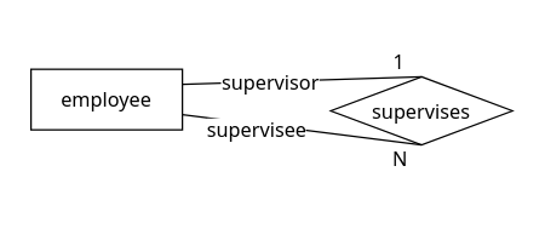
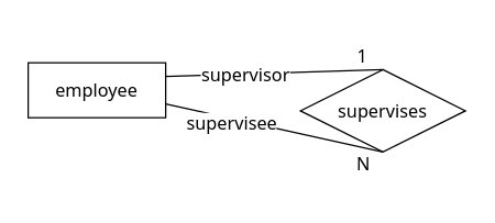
- <mxCell id="5" value="supervises" style="shape=rhombus;perimeter=rhombusPerimeter;whiteSpace=wrap;html=1;align=center;fontSize=13;fontFamily=Noto Sans;fontSource=https%3A%2F%2Ffonts.googleapis.com%2Fcss%3Ffamily%3DNoto%2BSans;" vertex="1" parent="1"><mxGeometry x="218" y="50.03" width="120" height="45" as="geometry" /></mxCell>
+ <mxCell id="5" value="supervises" style="shape=rhombus;perimeter=rhombusPerimeter;whiteSpace=wrap;html=1;align=center;fontSize=13;fontFamily=Noto Sans;fontSource=https%3A%2F%2Ffonts.googleapis.com%2Fcss%3Ffamily%3DNoto%2BSans;" vertex="1" parent="1"><mxGeometry x="218" y="50.03" width="120" height="60" as="geometry" /></mxCell>
